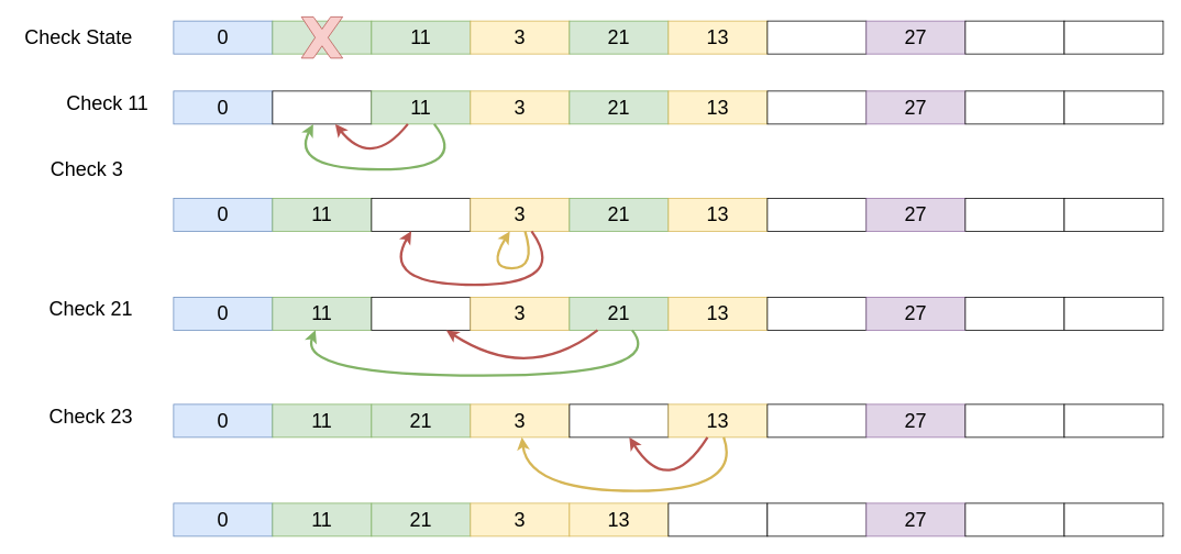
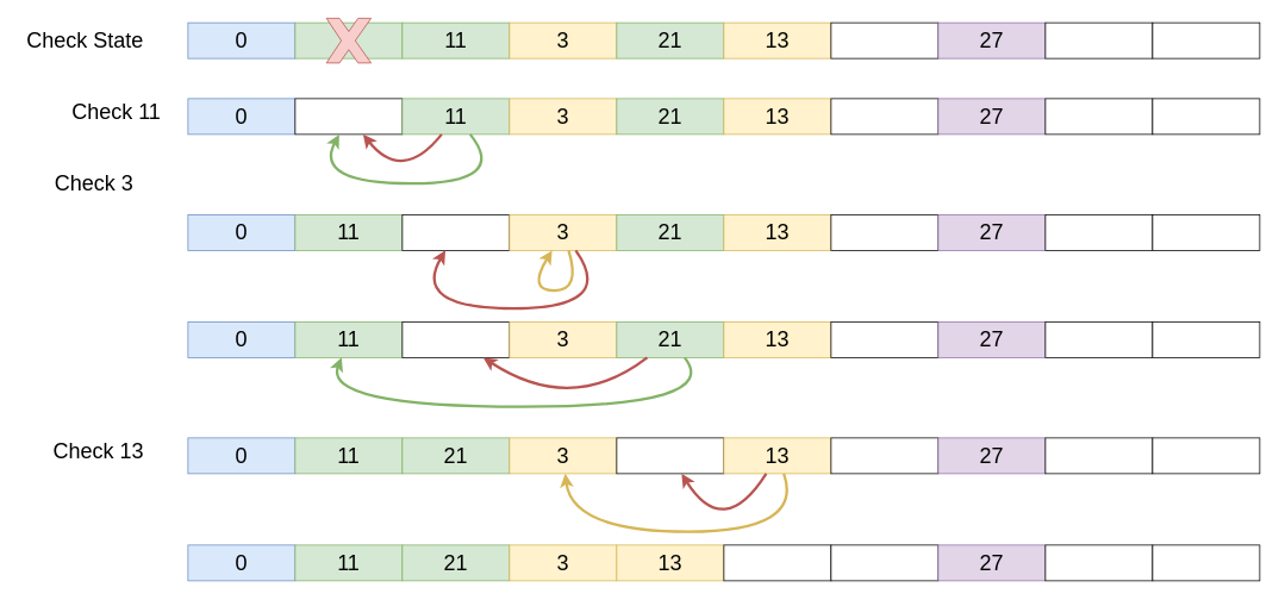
- <mxCell id="51" value="Check 21" style="text;html=1;strokeColor=none;fillColor=none;align=center;verticalAlign=middle;whiteSpace=wrap;rounded=0;fontSize=24;" parent="1" vertex="1"><mxGeometry x="55" y="355" width="110" height="40" as="geometry" /></mxCell>
- <mxCell id="64" value="Check 23" style="text;html=1;strokeColor=none;fillColor=none;align=center;verticalAlign=middle;whiteSpace=wrap;rounded=0;fontSize=24;" parent="1" vertex="1"><mxGeometry x="55" y="485" width="110" height="40" as="geometry" /></mxCell>
+ <mxCell id="64" value="Check 13" style="text;html=1;strokeColor=none;fillColor=none;align=center;verticalAlign=middle;whiteSpace=wrap;rounded=0;fontSize=24;" parent="1" vertex="1"><mxGeometry x="55" y="485" width="110" height="40" as="geometry" /></mxCell>
